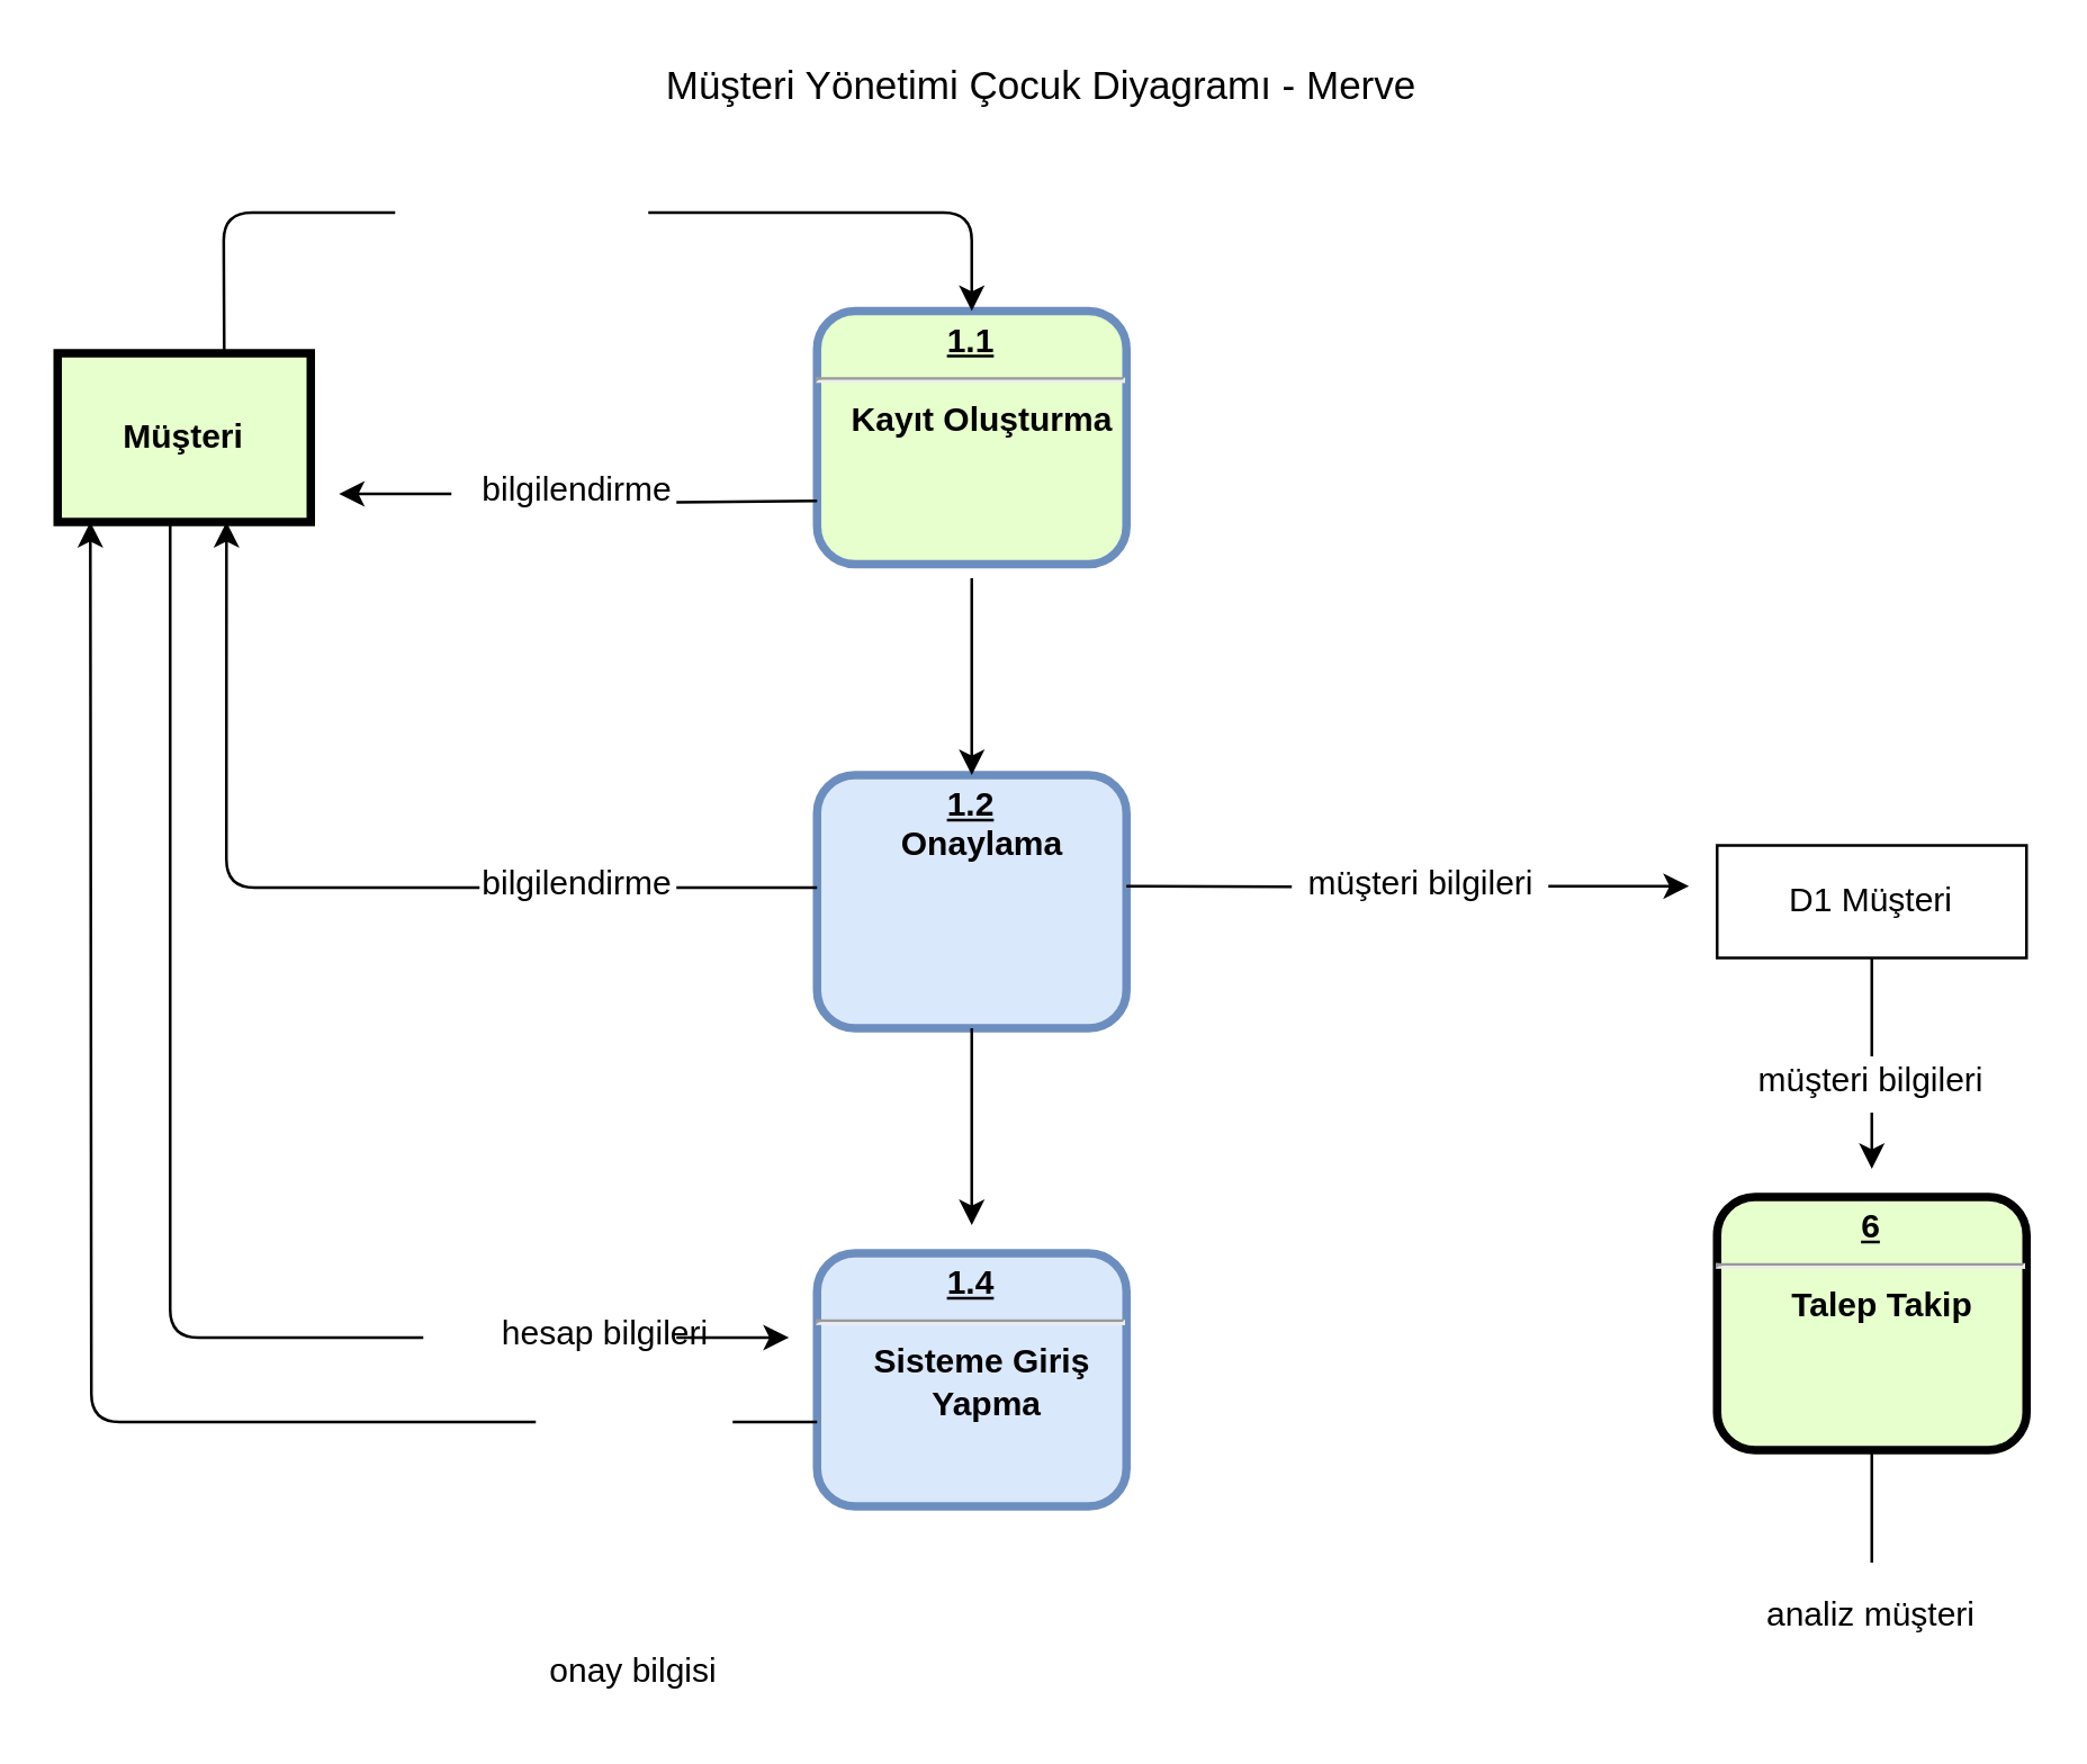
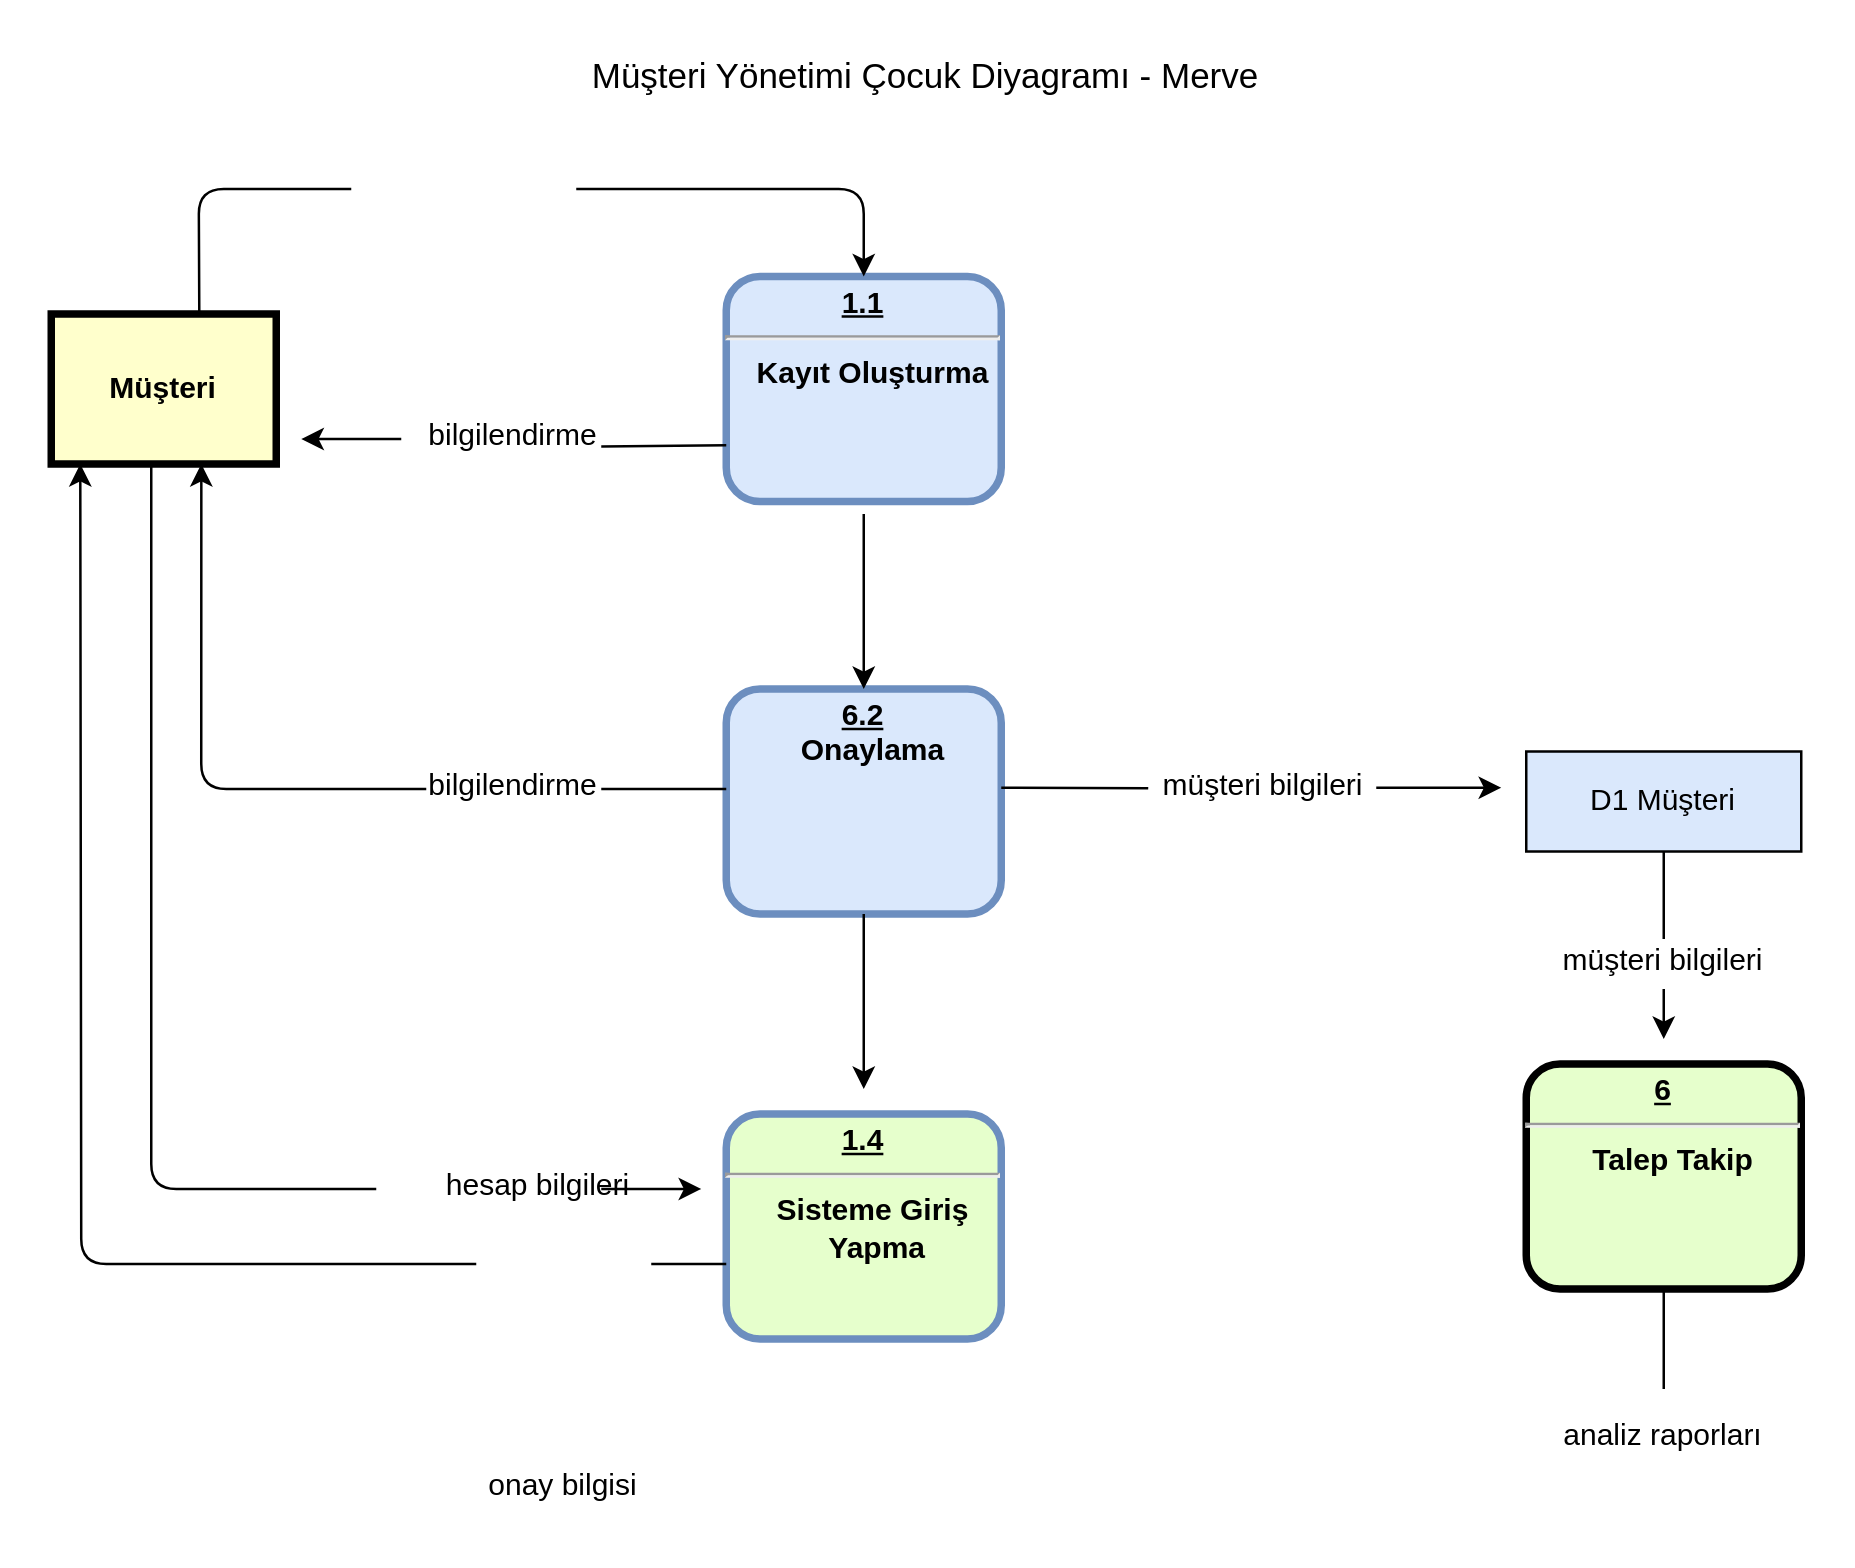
- <mxCell id="2" value="Müşteri" style="whiteSpace=wrap;align=center;verticalAlign=middle;fontStyle=1;strokeWidth=3;fillColor=#e6ffcc;" parent="1" vertex="1"><mxGeometry x="20" y="125" width="90" height="60" as="geometry" /></mxCell>
+ <mxCell id="2" value="Müşteri" style="whiteSpace=wrap;align=center;verticalAlign=middle;fontStyle=1;strokeWidth=3;fillColor=#FFFFCC" parent="1" vertex="1"><mxGeometry x="20" y="125" width="90" height="60" as="geometry" /></mxCell>
- <mxCell id="3" value="&lt;p style=&quot;margin: 0px ; margin-top: 4px ; text-align: center ; text-decoration: underline&quot;&gt;&lt;strong&gt;1.1&lt;br&gt;&lt;/strong&gt;&lt;/p&gt;&lt;hr&gt;&lt;p style=&quot;margin: 0px ; margin-left: 8px&quot;&gt;Kayıt Oluşturma&lt;/p&gt;" style="verticalAlign=middle;align=center;overflow=fill;fontSize=12;fontFamily=Helvetica;html=1;rounded=1;fontStyle=1;strokeWidth=3;fillColor=#e6ffcc;strokeColor=#6c8ebf;" parent="1" vertex="1"><mxGeometry x="290" y="110" width="110" height="90" as="geometry" /></mxCell>
+ <mxCell id="3" value="&lt;p style=&quot;margin: 0px ; margin-top: 4px ; text-align: center ; text-decoration: underline&quot;&gt;&lt;strong&gt;1.1&lt;br&gt;&lt;/strong&gt;&lt;/p&gt;&lt;hr&gt;&lt;p style=&quot;margin: 0px ; margin-left: 8px&quot;&gt;Kayıt Oluşturma&lt;/p&gt;" style="verticalAlign=middle;align=center;overflow=fill;fontSize=12;fontFamily=Helvetica;html=1;rounded=1;fontStyle=1;strokeWidth=3;fillColor=#dae8fc;strokeColor=#6c8ebf;" parent="1" vertex="1"><mxGeometry x="290" y="110" width="110" height="90" as="geometry" /></mxCell>
- <mxCell id="4" value="&lt;p style=&quot;margin: 0px ; margin-top: 4px ; text-align: center ; text-decoration: underline&quot;&gt;&lt;strong&gt;1.2&lt;/strong&gt;&lt;/p&gt;&lt;p style=&quot;margin: 0px ; margin-left: 8px&quot;&gt;Onaylama&lt;/p&gt;" style="verticalAlign=middle;align=center;overflow=fill;fontSize=12;fontFamily=Helvetica;html=1;rounded=1;fontStyle=1;strokeWidth=3;fillColor=#dae8fc;strokeColor=#6c8ebf;" parent="1" vertex="1"><mxGeometry x="290" y="275" width="110" height="90" as="geometry" /></mxCell>
+ <mxCell id="4" value="&lt;p style=&quot;margin: 0px ; margin-top: 4px ; text-align: center ; text-decoration: underline&quot;&gt;&lt;strong&gt;6.2&lt;/strong&gt;&lt;/p&gt;&lt;p style=&quot;margin: 0px ; margin-left: 8px&quot;&gt;Onaylama&lt;/p&gt;" style="verticalAlign=middle;align=center;overflow=fill;fontSize=12;fontFamily=Helvetica;html=1;rounded=1;fontStyle=1;strokeWidth=3;fillColor=#dae8fc;strokeColor=#6c8ebf;" parent="1" vertex="1"><mxGeometry x="290" y="275" width="110" height="90" as="geometry" /></mxCell>
- <mxCell id="20" value="D1 Müşteri" style="rounded=0;whiteSpace=wrap;html=1;" parent="1" vertex="1"><mxGeometry x="610" y="300" width="110" height="40" as="geometry" /></mxCell>
+ <mxCell id="20" value="D1 Müşteri" style="rounded=0;whiteSpace=wrap;html=1;fillColor=#dae8fc;" parent="1" vertex="1"><mxGeometry x="610" y="300" width="110" height="40" as="geometry" /></mxCell>
- <mxCell id="6" value="&lt;p style=&quot;margin: 0px ; margin-top: 4px ; text-align: center ; text-decoration: underline&quot;&gt;&lt;strong&gt;1.4&lt;/strong&gt;&lt;/p&gt;&lt;hr&gt;&lt;p style=&quot;margin: 0px ; margin-left: 8px&quot;&gt;Sisteme Giriş&lt;/p&gt;&lt;p style=&quot;margin: 0px ; margin-left: 8px&quot;&gt;&amp;nbsp;Yapma&lt;/p&gt;" style="verticalAlign=middle;align=center;overflow=fill;fontSize=12;fontFamily=Helvetica;html=1;rounded=1;fontStyle=1;strokeWidth=3;fillColor=#dae8fc;strokeColor=#6c8ebf;" parent="1" vertex="1"><mxGeometry x="290" y="445" width="110" height="90" as="geometry" /></mxCell>
+ <mxCell id="6" value="&lt;p style=&quot;margin: 0px ; margin-top: 4px ; text-align: center ; text-decoration: underline&quot;&gt;&lt;strong&gt;1.4&lt;/strong&gt;&lt;/p&gt;&lt;hr&gt;&lt;p style=&quot;margin: 0px ; margin-left: 8px&quot;&gt;Sisteme Giriş&lt;/p&gt;&lt;p style=&quot;margin: 0px ; margin-left: 8px&quot;&gt;&amp;nbsp;Yapma&lt;/p&gt;" style="verticalAlign=middle;align=center;overflow=fill;fontSize=12;fontFamily=Helvetica;html=1;rounded=1;fontStyle=1;strokeWidth=3;fillColor=#e6ffcc;strokeColor=#6c8ebf;" parent="1" vertex="1"><mxGeometry x="290" y="445" width="110" height="90" as="geometry" /></mxCell>
- <mxCell id="24" value="analiz müşteri" style="text;spacingTop=-5;align=center" parent="1" vertex="1"><mxGeometry x="650" y="565" width="30" height="20" as="geometry" /></mxCell>
+ <mxCell id="24" value="analiz raporları" style="text;spacingTop=-5;align=center" parent="1" vertex="1"><mxGeometry x="650" y="565" width="30" height="20" as="geometry" /></mxCell>
